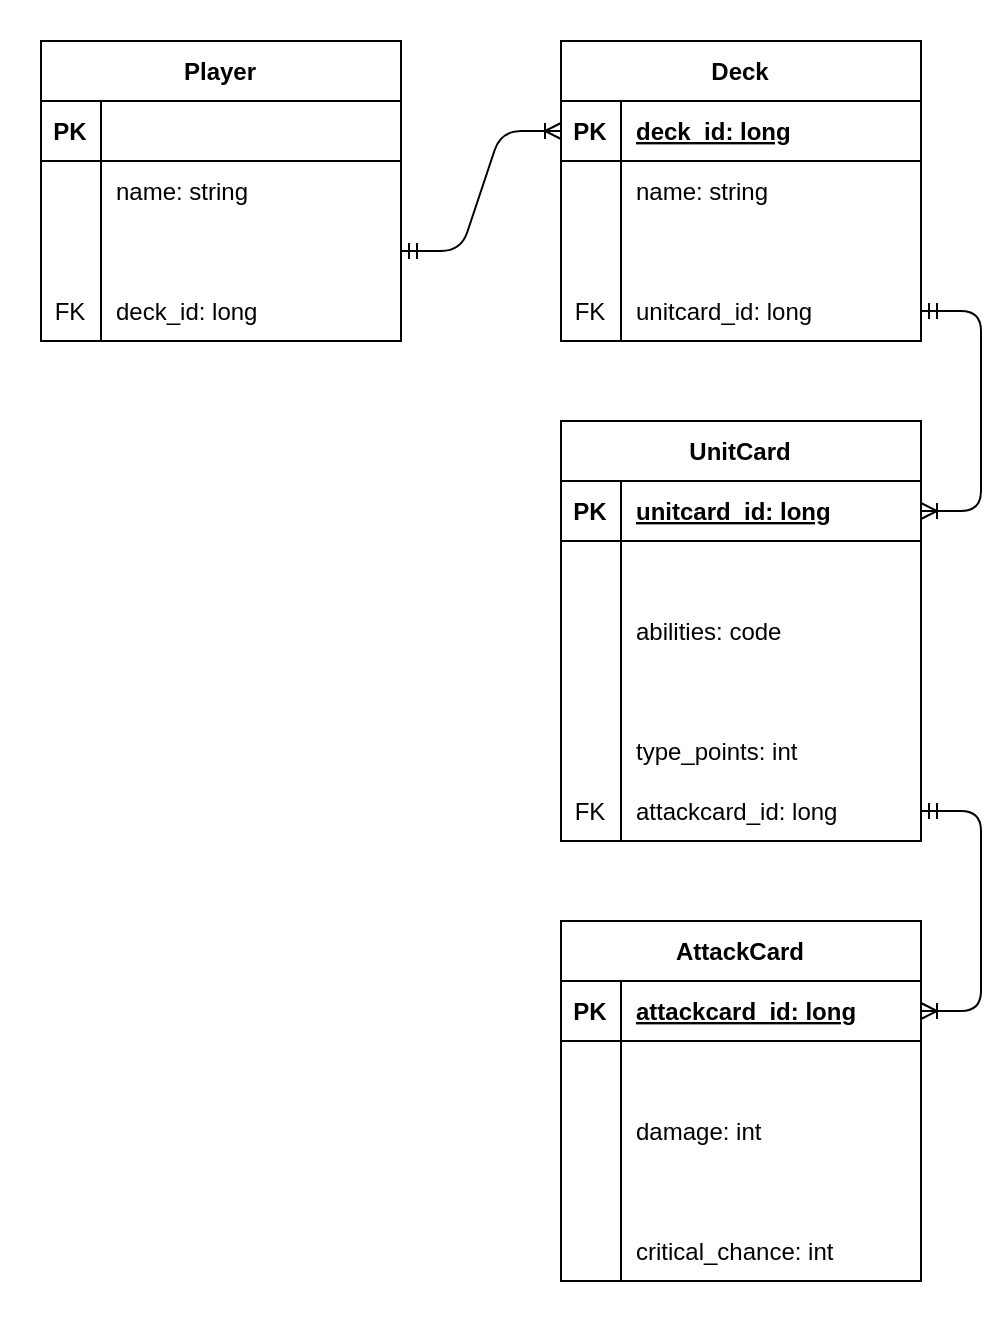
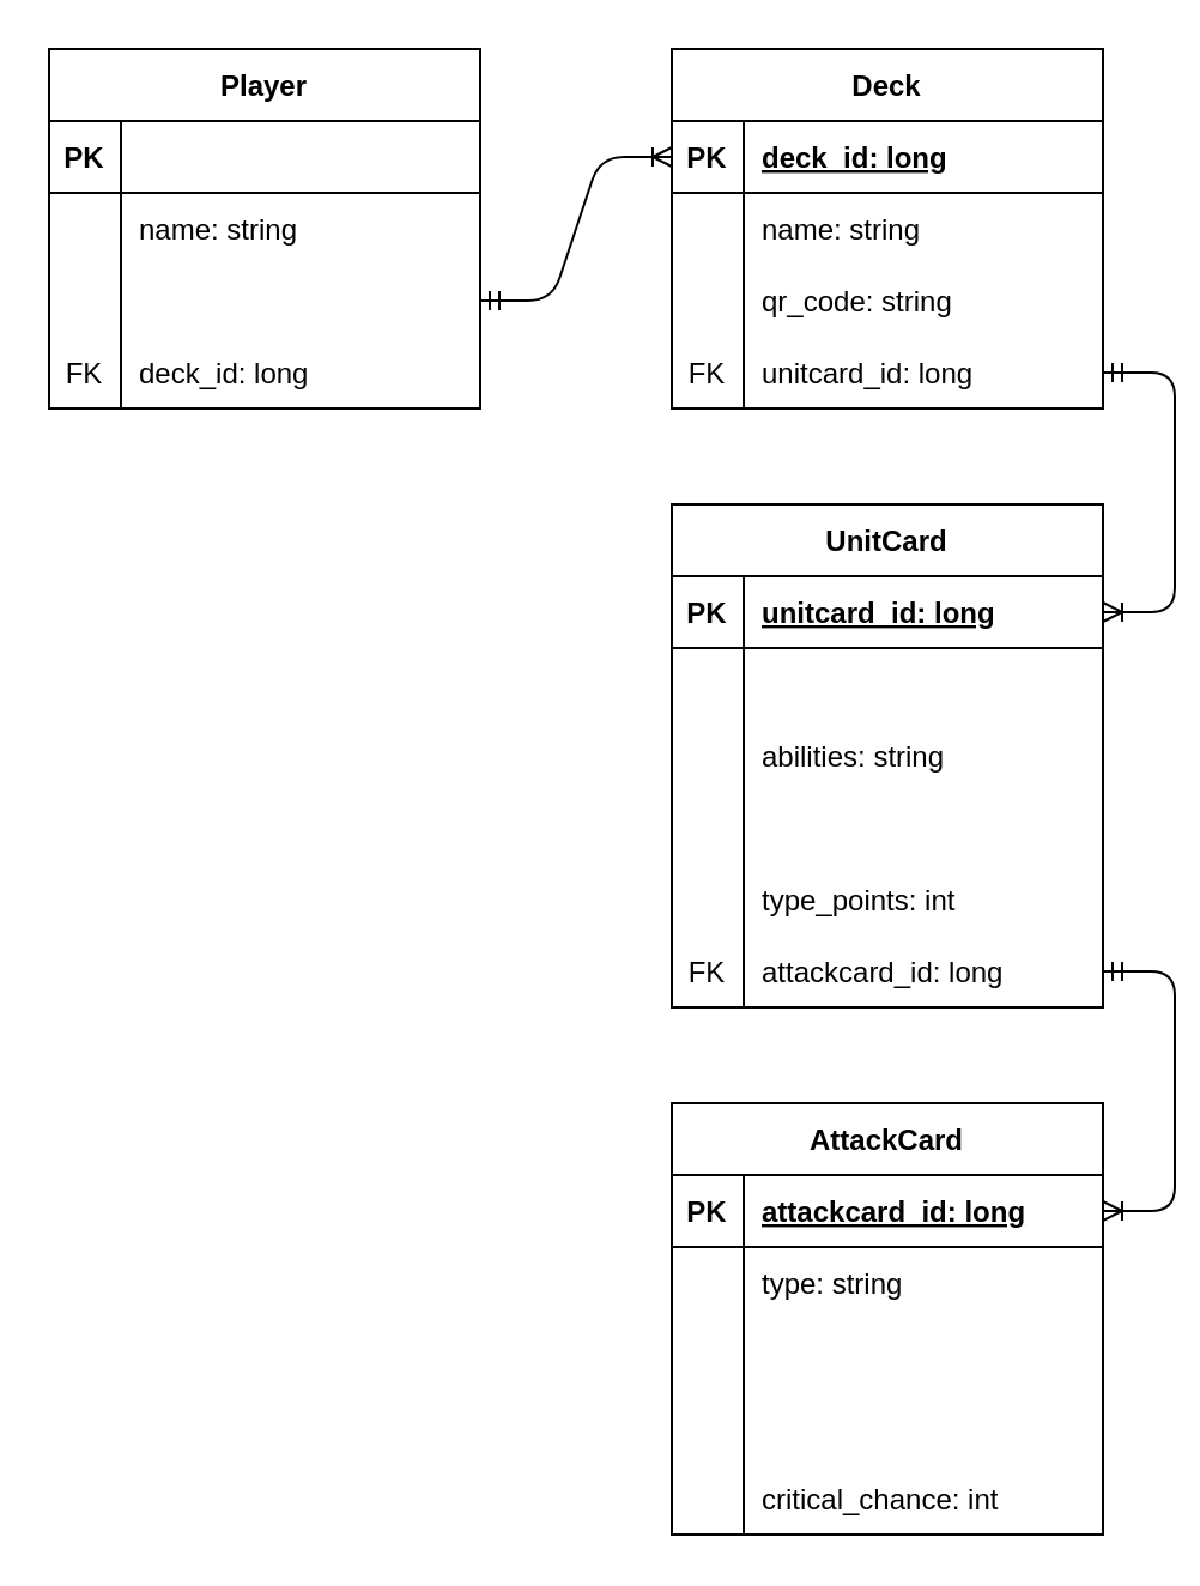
+ <mxCell id="42" value="qr_code: string" style="shape=partialRectangle;connectable=0;fillColor=none;top=0;left=0;bottom=0;right=0;align=left;spacingLeft=6;overflow=hidden;" parent="40" vertex="1"><mxGeometry x="30" width="150" height="30" as="geometry" /></mxCell>
- <mxCell id="24" value="abilities: code" style="shape=partialRectangle;connectable=0;fillColor=none;top=0;left=0;bottom=0;right=0;align=left;spacingLeft=6;overflow=hidden;" parent="22" vertex="1"><mxGeometry x="30" width="150" height="30" as="geometry" /></mxCell>
+ <mxCell id="24" value="abilities: string" style="shape=partialRectangle;connectable=0;fillColor=none;top=0;left=0;bottom=0;right=0;align=left;spacingLeft=6;overflow=hidden;" parent="22" vertex="1"><mxGeometry x="30" width="150" height="30" as="geometry" /></mxCell>
+ <mxCell id="52" value="type: string" style="shape=partialRectangle;connectable=0;fillColor=none;top=0;left=0;bottom=0;right=0;align=left;spacingLeft=6;overflow=hidden;" parent="50" vertex="1"><mxGeometry x="30" width="150" height="30" as="geometry" /></mxCell>
- <mxCell id="55" value="damage: int" style="shape=partialRectangle;connectable=0;fillColor=none;top=0;left=0;bottom=0;right=0;align=left;spacingLeft=6;overflow=hidden;" parent="53" vertex="1"><mxGeometry x="30" width="150" height="30" as="geometry" /></mxCell>
